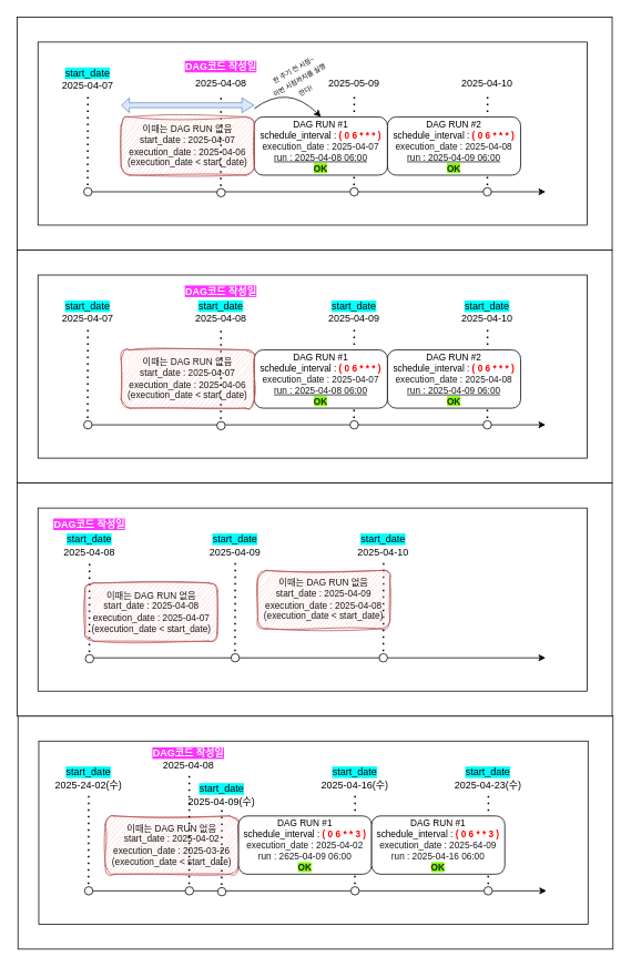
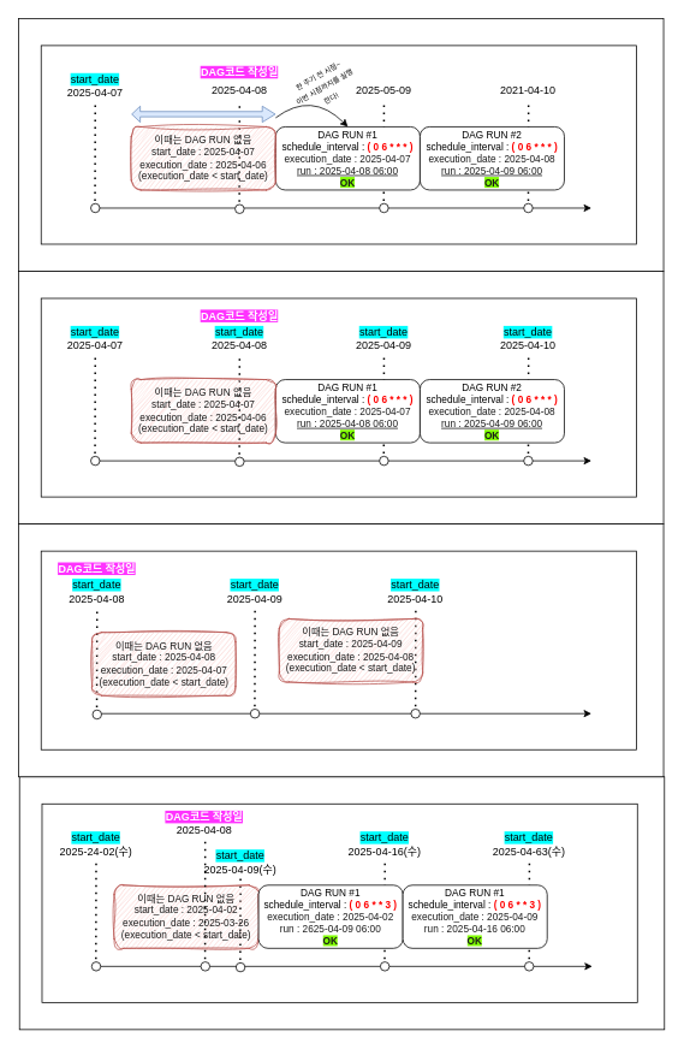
- <mxCell id="18" value="&lt;div&gt;2025-04-10&lt;/div&gt;" style="text;strokeColor=none;align=center;fillColor=none;html=1;verticalAlign=middle;whiteSpace=wrap;rounded=0;" vertex="1" parent="1"><mxGeometry x="545" y="90" width="80" height="20" as="geometry" /></mxCell>
+ <mxCell id="18" value="&lt;div&gt;2021-04-10&lt;/div&gt;" style="text;strokeColor=none;align=center;fillColor=none;html=1;verticalAlign=middle;whiteSpace=wrap;rounded=0;" vertex="1" parent="1"><mxGeometry x="545" y="90" width="80" height="20" as="geometry" /></mxCell>
- <mxCell id="54" value="&lt;span style=&quot;background-color: rgb(0, 255, 255);&quot;&gt;start_date&lt;/span&gt;&lt;div&gt;2025-04-23(수)&lt;/div&gt;" style="text;strokeColor=none;align=center;fillColor=none;html=1;verticalAlign=middle;whiteSpace=wrap;rounded=0;" vertex="1" parent="1"><mxGeometry x="541" y="920" width="90" height="30" as="geometry" /></mxCell>
+ <mxCell id="54" value="&lt;span style=&quot;background-color: rgb(0, 255, 255);&quot;&gt;start_date&lt;/span&gt;&lt;div&gt;2025-04-63(수)&lt;/div&gt;" style="text;strokeColor=none;align=center;fillColor=none;html=1;verticalAlign=middle;whiteSpace=wrap;rounded=0;" vertex="1" parent="1"><mxGeometry x="541" y="920" width="90" height="30" as="geometry" /></mxCell>
- <mxCell id="51" value="&lt;font style=&quot;font-size: 11px;&quot;&gt;DAG RUN #1&lt;/font&gt;&lt;div style=&quot;font-size: 11px;&quot;&gt;&lt;font style=&quot;font-size: 11px;&quot;&gt;schedule_interval : &lt;b&gt;&lt;font color=&quot;#ff0000&quot;&gt;( 0 6 * * 3 )&lt;/font&gt;&lt;/b&gt;&lt;/font&gt;&lt;/div&gt;&lt;div style=&quot;font-size: 11px;&quot;&gt;&lt;font style=&quot;font-size: 11px;&quot;&gt;&lt;span style=&quot;color: rgb(26, 26, 26);&quot;&gt;execution_date : 2025-64-09&lt;/span&gt;&lt;b&gt;&lt;font color=&quot;#ff0000&quot;&gt;&lt;br&gt;&lt;/font&gt;&lt;/b&gt;&lt;/font&gt;&lt;/div&gt;&lt;div style=&quot;font-size: 11px;&quot;&gt;&lt;font style=&quot;font-size: 11px;&quot;&gt;&lt;span style=&quot;color: rgb(26, 26, 26);&quot;&gt;run : 2025-04-16 06:00&lt;/span&gt;&lt;/font&gt;&lt;/div&gt;&lt;div style=&quot;font-size: 11px;&quot;&gt;&lt;font style=&quot;font-size: 11px;&quot;&gt;&lt;b style=&quot;color: rgb(26, 26, 26); background-color: rgb(128, 255, 0);&quot;&gt;OK&lt;/b&gt;&lt;b&gt;&lt;font color=&quot;#ff0000&quot;&gt;&lt;br&gt;&lt;/font&gt;&lt;/b&gt;&lt;/font&gt;&lt;/div&gt;" style="rounded=1;whiteSpace=wrap;html=1;" vertex="1" parent="1"><mxGeometry x="446" y="980" width="160" height="70" as="geometry" /></mxCell>
+ <mxCell id="51" value="&lt;font style=&quot;font-size: 11px;&quot;&gt;DAG RUN #1&lt;/font&gt;&lt;div style=&quot;font-size: 11px;&quot;&gt;&lt;font style=&quot;font-size: 11px;&quot;&gt;schedule_interval : &lt;b&gt;&lt;font color=&quot;#ff0000&quot;&gt;( 0 6 * * 3 )&lt;/font&gt;&lt;/b&gt;&lt;/font&gt;&lt;/div&gt;&lt;div style=&quot;font-size: 11px;&quot;&gt;&lt;font style=&quot;font-size: 11px;&quot;&gt;&lt;span style=&quot;color: rgb(26, 26, 26);&quot;&gt;execution_date : 2025-04-09&lt;/span&gt;&lt;b&gt;&lt;font color=&quot;#ff0000&quot;&gt;&lt;br&gt;&lt;/font&gt;&lt;/b&gt;&lt;/font&gt;&lt;/div&gt;&lt;div style=&quot;font-size: 11px;&quot;&gt;&lt;font style=&quot;font-size: 11px;&quot;&gt;&lt;span style=&quot;color: rgb(26, 26, 26);&quot;&gt;run : 2025-04-16 06:00&lt;/span&gt;&lt;/font&gt;&lt;/div&gt;&lt;div style=&quot;font-size: 11px;&quot;&gt;&lt;font style=&quot;font-size: 11px;&quot;&gt;&lt;b style=&quot;color: rgb(26, 26, 26); background-color: rgb(128, 255, 0);&quot;&gt;OK&lt;/b&gt;&lt;b&gt;&lt;font color=&quot;#ff0000&quot;&gt;&lt;br&gt;&lt;/font&gt;&lt;/b&gt;&lt;/font&gt;&lt;/div&gt;" style="rounded=1;whiteSpace=wrap;html=1;" vertex="1" parent="1"><mxGeometry x="446" y="980" width="160" height="70" as="geometry" /></mxCell>
